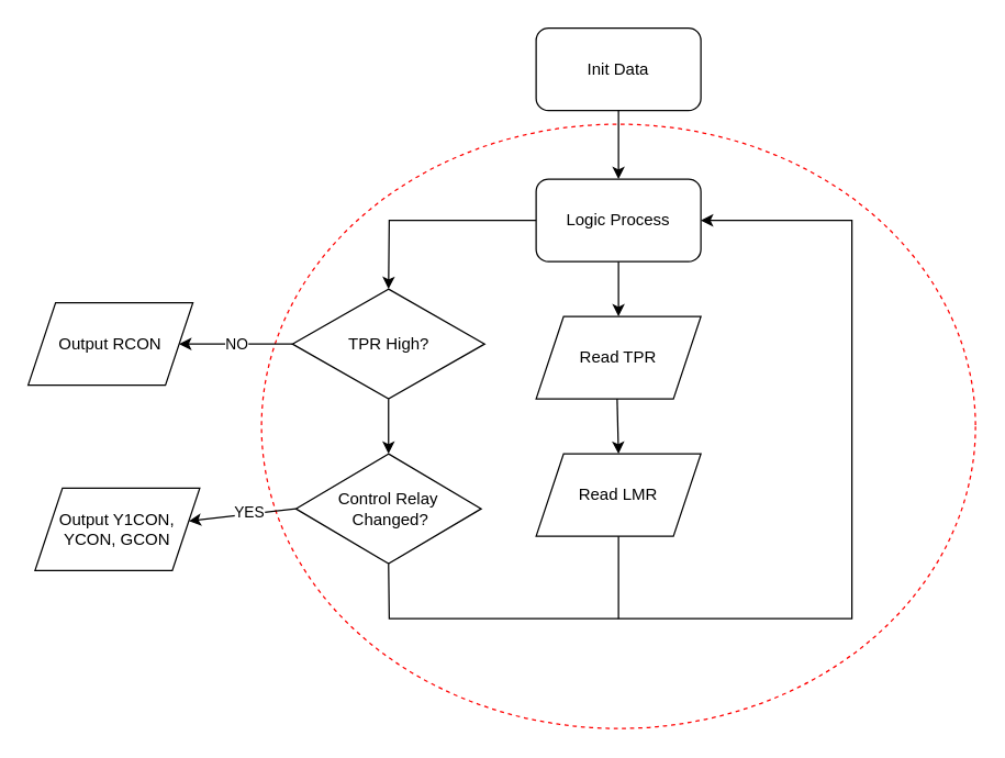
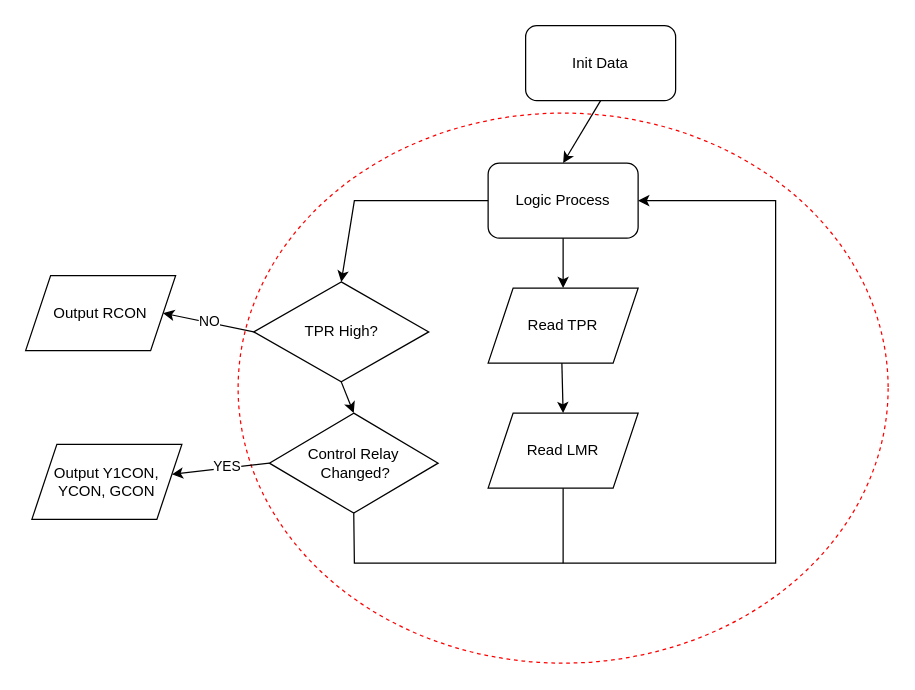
- <mxCell id="4" value="Init Data" style="rounded=1;whiteSpace=wrap;html=1;" vertex="1" parent="1"><mxGeometry x="390" y="20" width="120" height="60" as="geometry" /></mxCell>
+ <mxCell id="4" value="Init Data" style="rounded=1;whiteSpace=wrap;html=1;" vertex="1" parent="1"><mxGeometry x="420" y="20" width="120" height="60" as="geometry" /></mxCell>
- <mxCell id="7" value="TPR High?" style="rhombus;whiteSpace=wrap;html=1;" vertex="1" parent="1"><mxGeometry x="212.5" y="210" width="140" height="80" as="geometry" /></mxCell>
+ <mxCell id="7" value="TPR High?" style="rhombus;whiteSpace=wrap;html=1;" vertex="1" parent="1"><mxGeometry x="202.5" y="225" width="140" height="80" as="geometry" /></mxCell>
